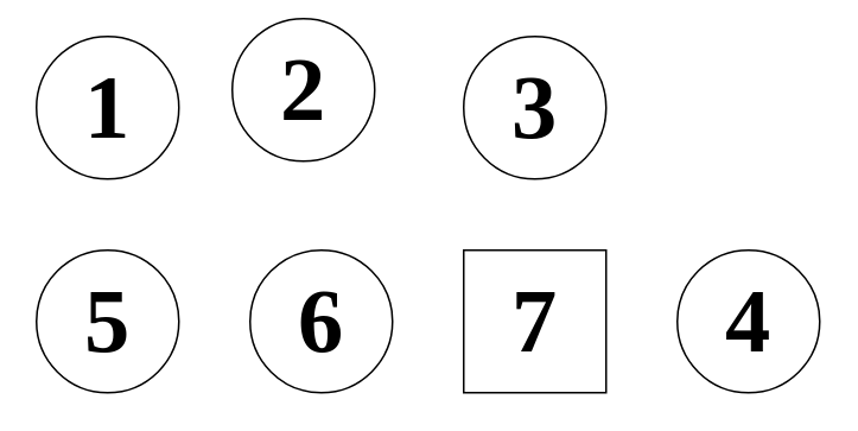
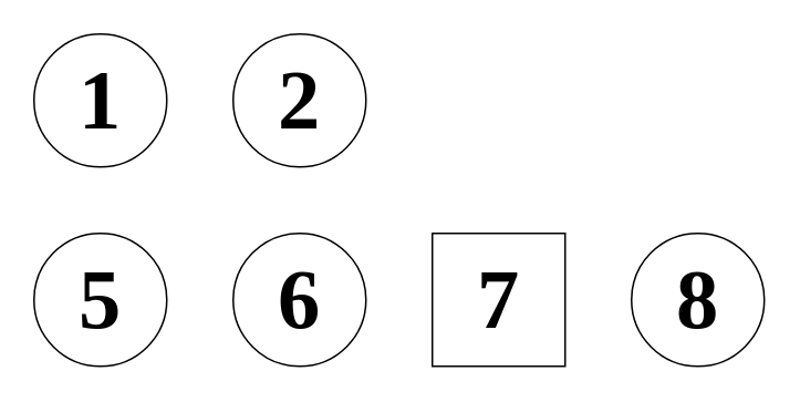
- <mxCell id="4" value="2" style="ellipse;whiteSpace=wrap;html=1;aspect=fixed;fontFamily=Tahoma;fontSize=51;fontStyle=1" vertex="1" parent="1"><mxGeometry x="130" y="10" width="80" height="80" as="geometry" /></mxCell>
+ <mxCell id="4" value="2" style="ellipse;whiteSpace=wrap;html=1;aspect=fixed;fontFamily=Tahoma;fontSize=51;fontStyle=1" vertex="1" parent="1"><mxGeometry x="140" y="20" width="80" height="80" as="geometry" /></mxCell>
- <mxCell id="3" value="3" style="ellipse;whiteSpace=wrap;html=1;aspect=fixed;fontFamily=Tahoma;fontSize=51;fontStyle=1" vertex="1" parent="1"><mxGeometry x="260" y="20" width="80" height="80" as="geometry" /></mxCell>
- <mxCell id="7" value="4" style="ellipse;whiteSpace=wrap;html=1;aspect=fixed;fontFamily=Tahoma;fontSize=51;fontStyle=1" vertex="1" parent="1"><mxGeometry x="380" y="140" width="80" height="80" as="geometry" /></mxCell>
+ <mxCell id="7" value="8" style="ellipse;whiteSpace=wrap;html=1;aspect=fixed;fontFamily=Tahoma;fontSize=51;fontStyle=1" vertex="1" parent="1"><mxGeometry x="380" y="140" width="80" height="80" as="geometry" /></mxCell>
